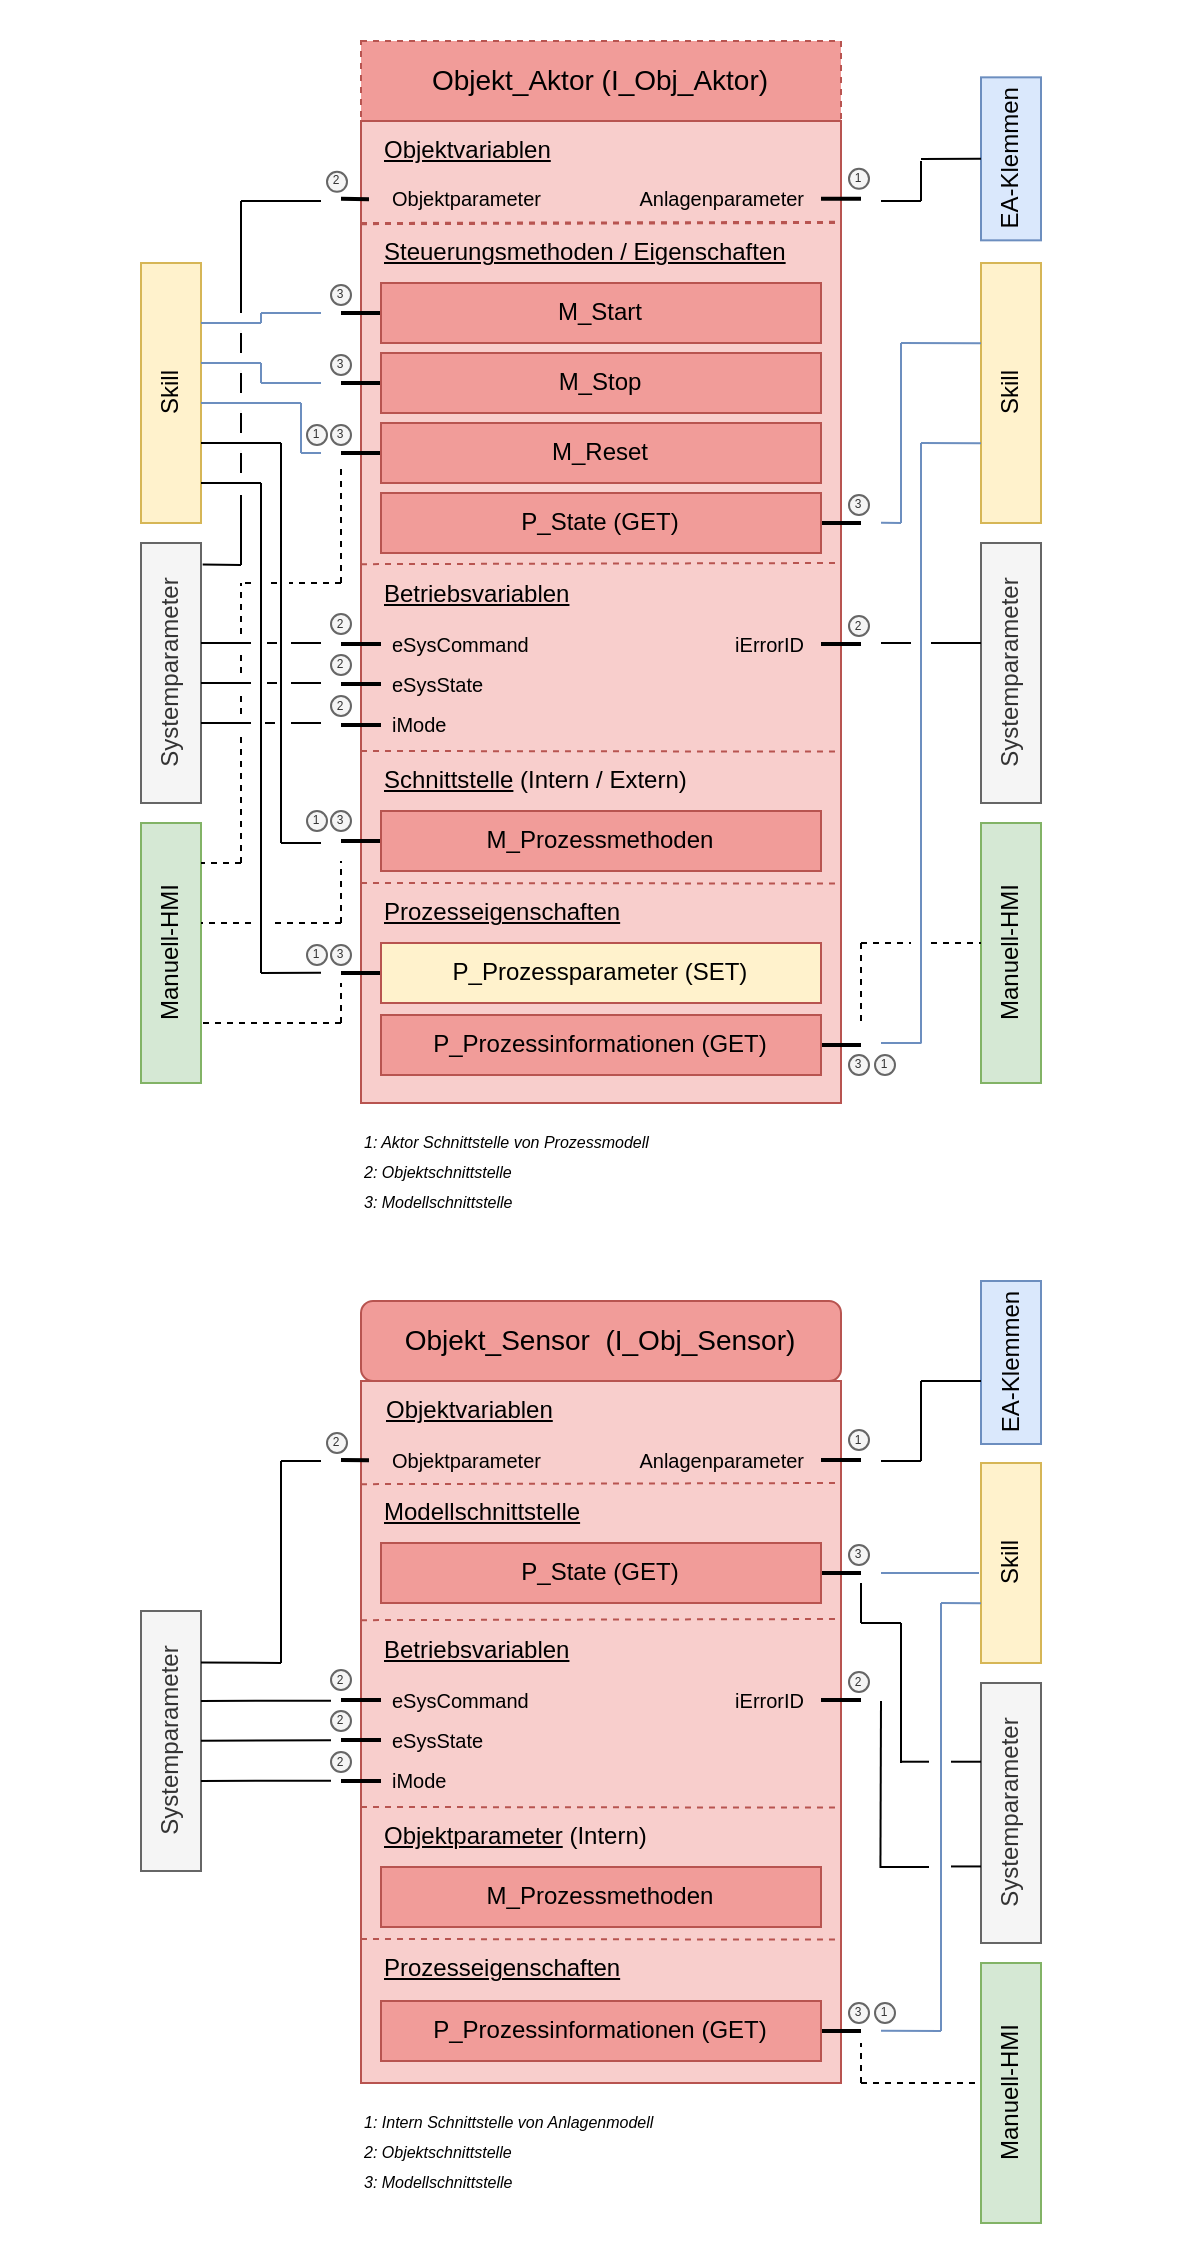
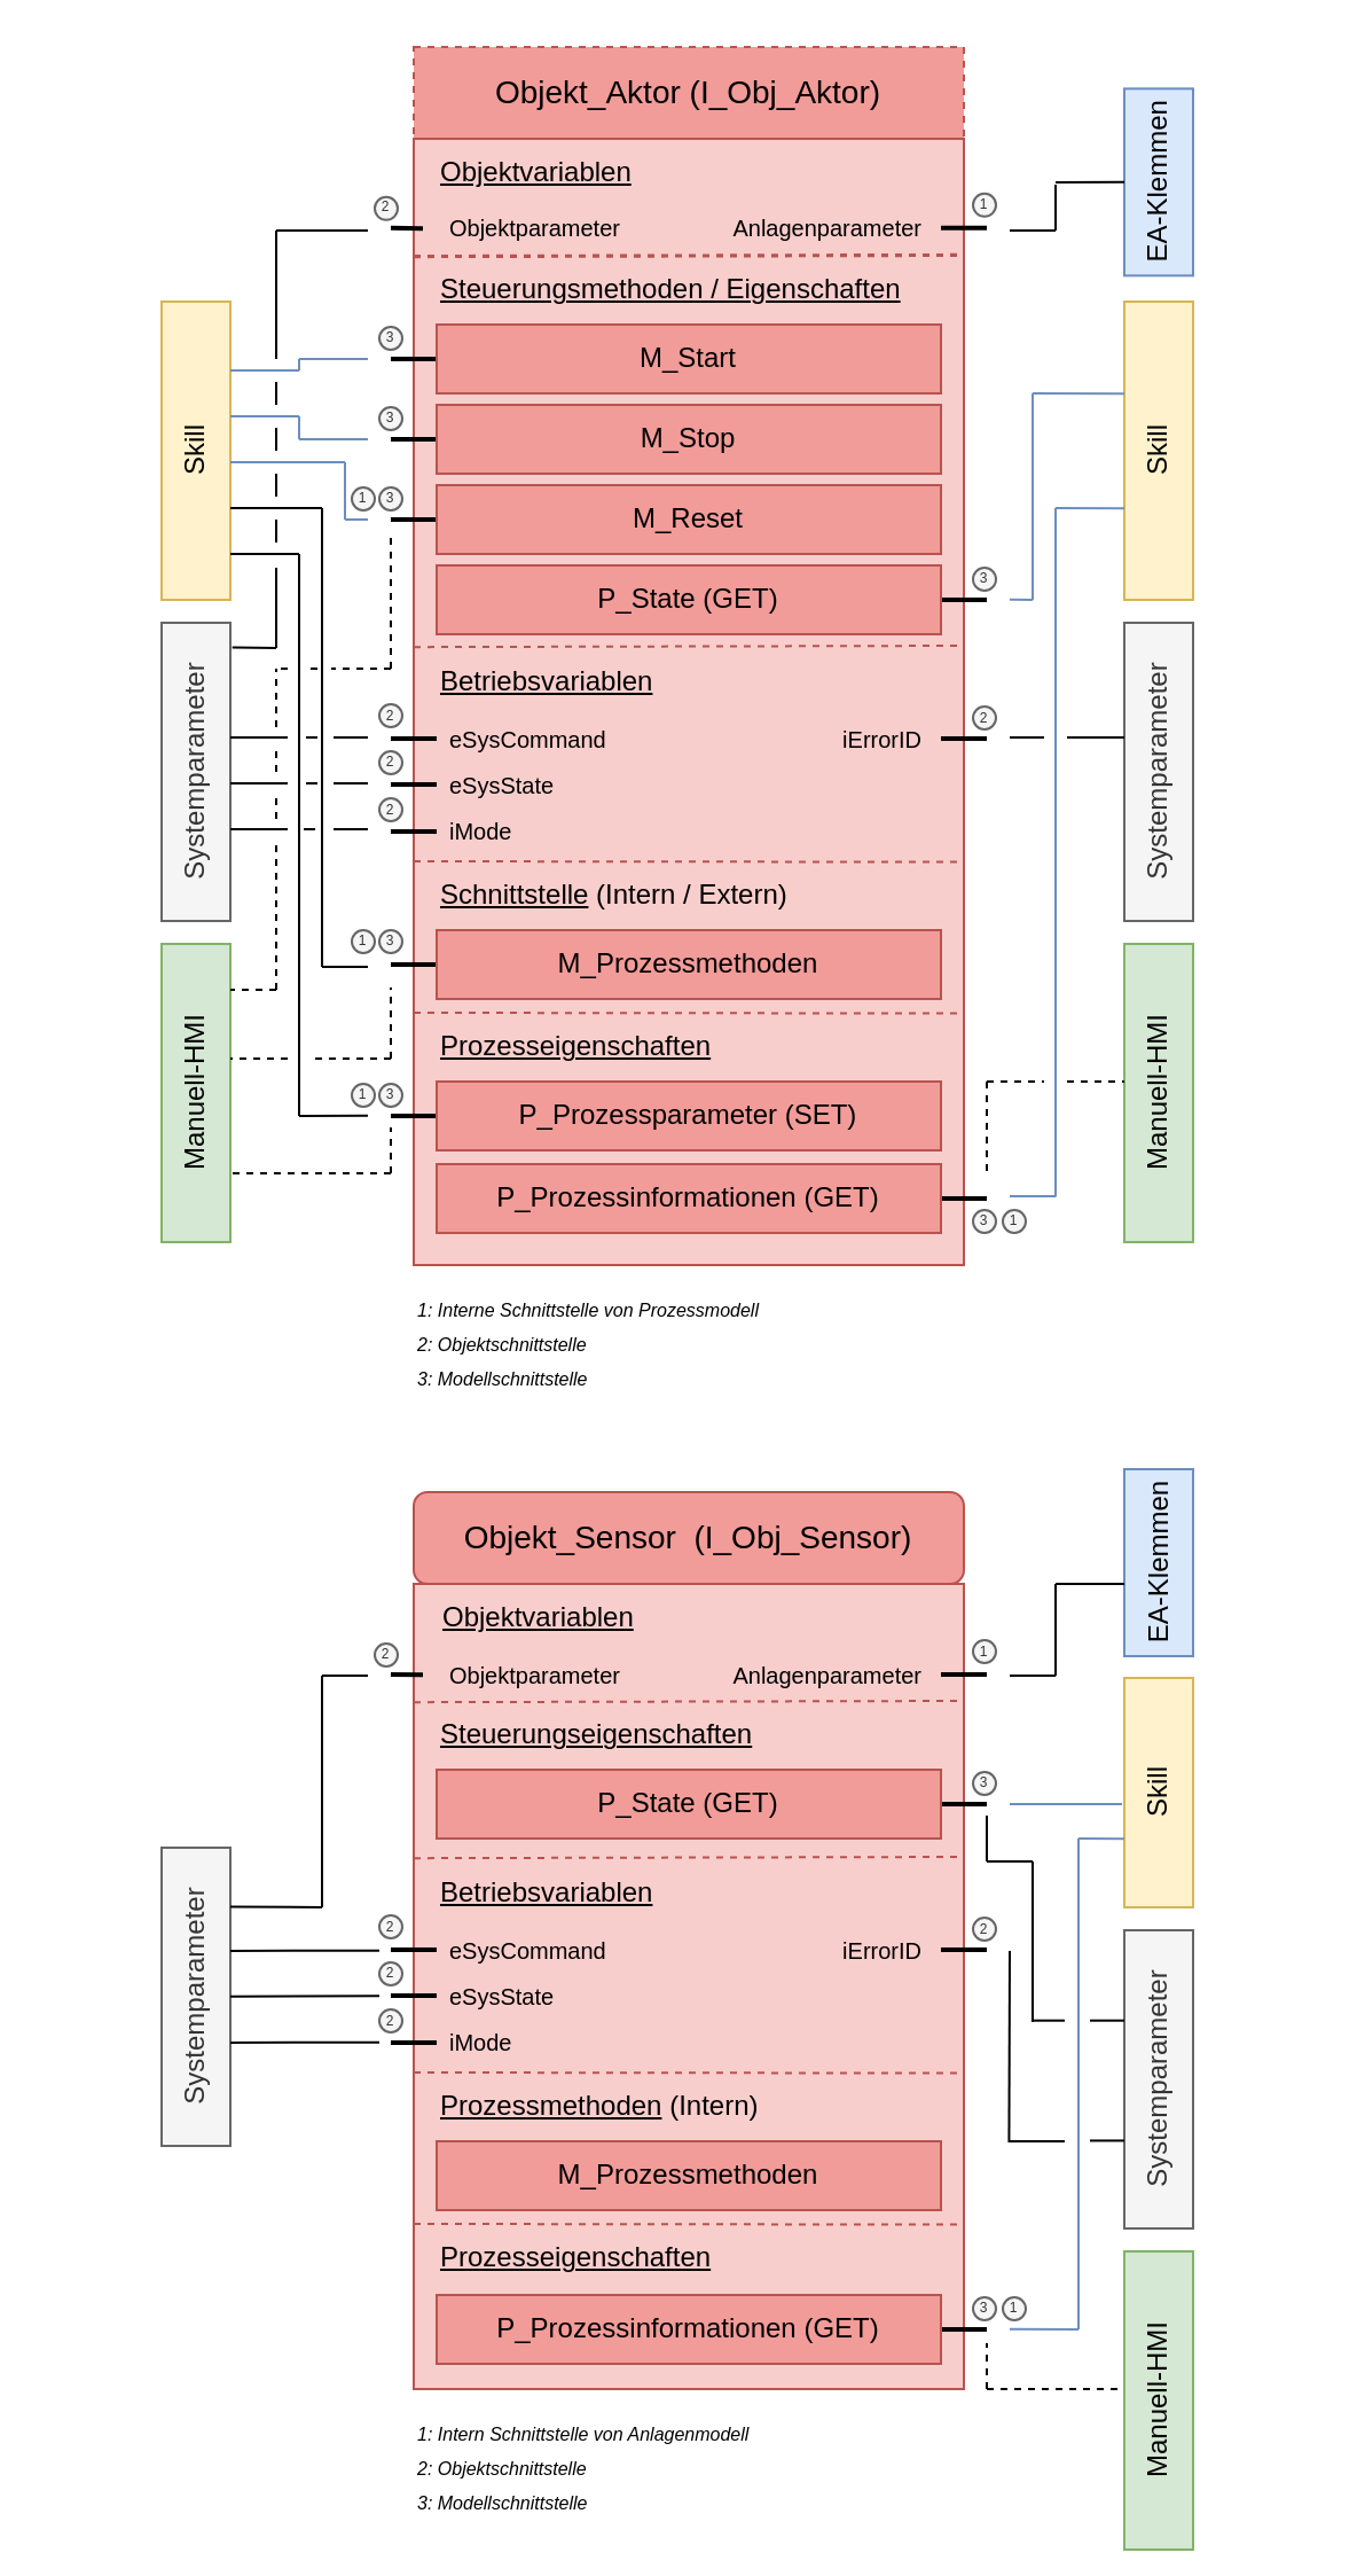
- <mxCell id="44" value="P_Prozessparameter (SET)" style="rounded=0;whiteSpace=wrap;html=1;fillColor=#fff2cc;strokeColor=#b85450;fontSize=12;" parent="1" vertex="1"><mxGeometry x="190" y="471" width="220" height="30" as="geometry" /></mxCell>
+ <mxCell id="44" value="P_Prozessparameter (SET)" style="rounded=0;whiteSpace=wrap;html=1;fillColor=#F19C99;strokeColor=#b85450;fontSize=12;" parent="1" vertex="1"><mxGeometry x="190" y="471" width="220" height="30" as="geometry" /></mxCell>
- <mxCell id="28" value="1: Aktor Schnittstelle von Prozessmodell" style="text;html=1;align=left;verticalAlign=middle;whiteSpace=wrap;rounded=0;fontSize=8;fontStyle=2" parent="25" vertex="1"><mxGeometry width="210" height="20" as="geometry" /></mxCell>
+ <mxCell id="28" value="1: Interne Schnittstelle von Prozessmodell" style="text;html=1;align=left;verticalAlign=middle;whiteSpace=wrap;rounded=0;fontSize=8;fontStyle=2" parent="25" vertex="1"><mxGeometry width="210" height="20" as="geometry" /></mxCell>
- <mxCell id="115" value="Modellschnittstelle" style="text;html=1;align=left;verticalAlign=middle;whiteSpace=wrap;rounded=0;fontStyle=4" parent="1" vertex="1"><mxGeometry x="190" y="741" width="220" height="30" as="geometry" /></mxCell>
+ <mxCell id="115" value="Steuerungseigenschaften" style="text;html=1;align=left;verticalAlign=middle;whiteSpace=wrap;rounded=0;fontStyle=4" parent="1" vertex="1"><mxGeometry x="190" y="741" width="220" height="30" as="geometry" /></mxCell>
- <mxCell id="127" value="&lt;u&gt;Objektparameter&lt;/u&gt; (Intern)" style="text;html=1;align=left;verticalAlign=middle;whiteSpace=wrap;rounded=0;fontStyle=0" parent="1" vertex="1"><mxGeometry x="190" y="903" width="190" height="30" as="geometry" /></mxCell>
+ <mxCell id="127" value="&lt;u&gt;Prozessmethoden&lt;/u&gt; (Intern)" style="text;html=1;align=left;verticalAlign=middle;whiteSpace=wrap;rounded=0;fontStyle=0" parent="1" vertex="1"><mxGeometry x="190" y="903" width="190" height="30" as="geometry" /></mxCell>
